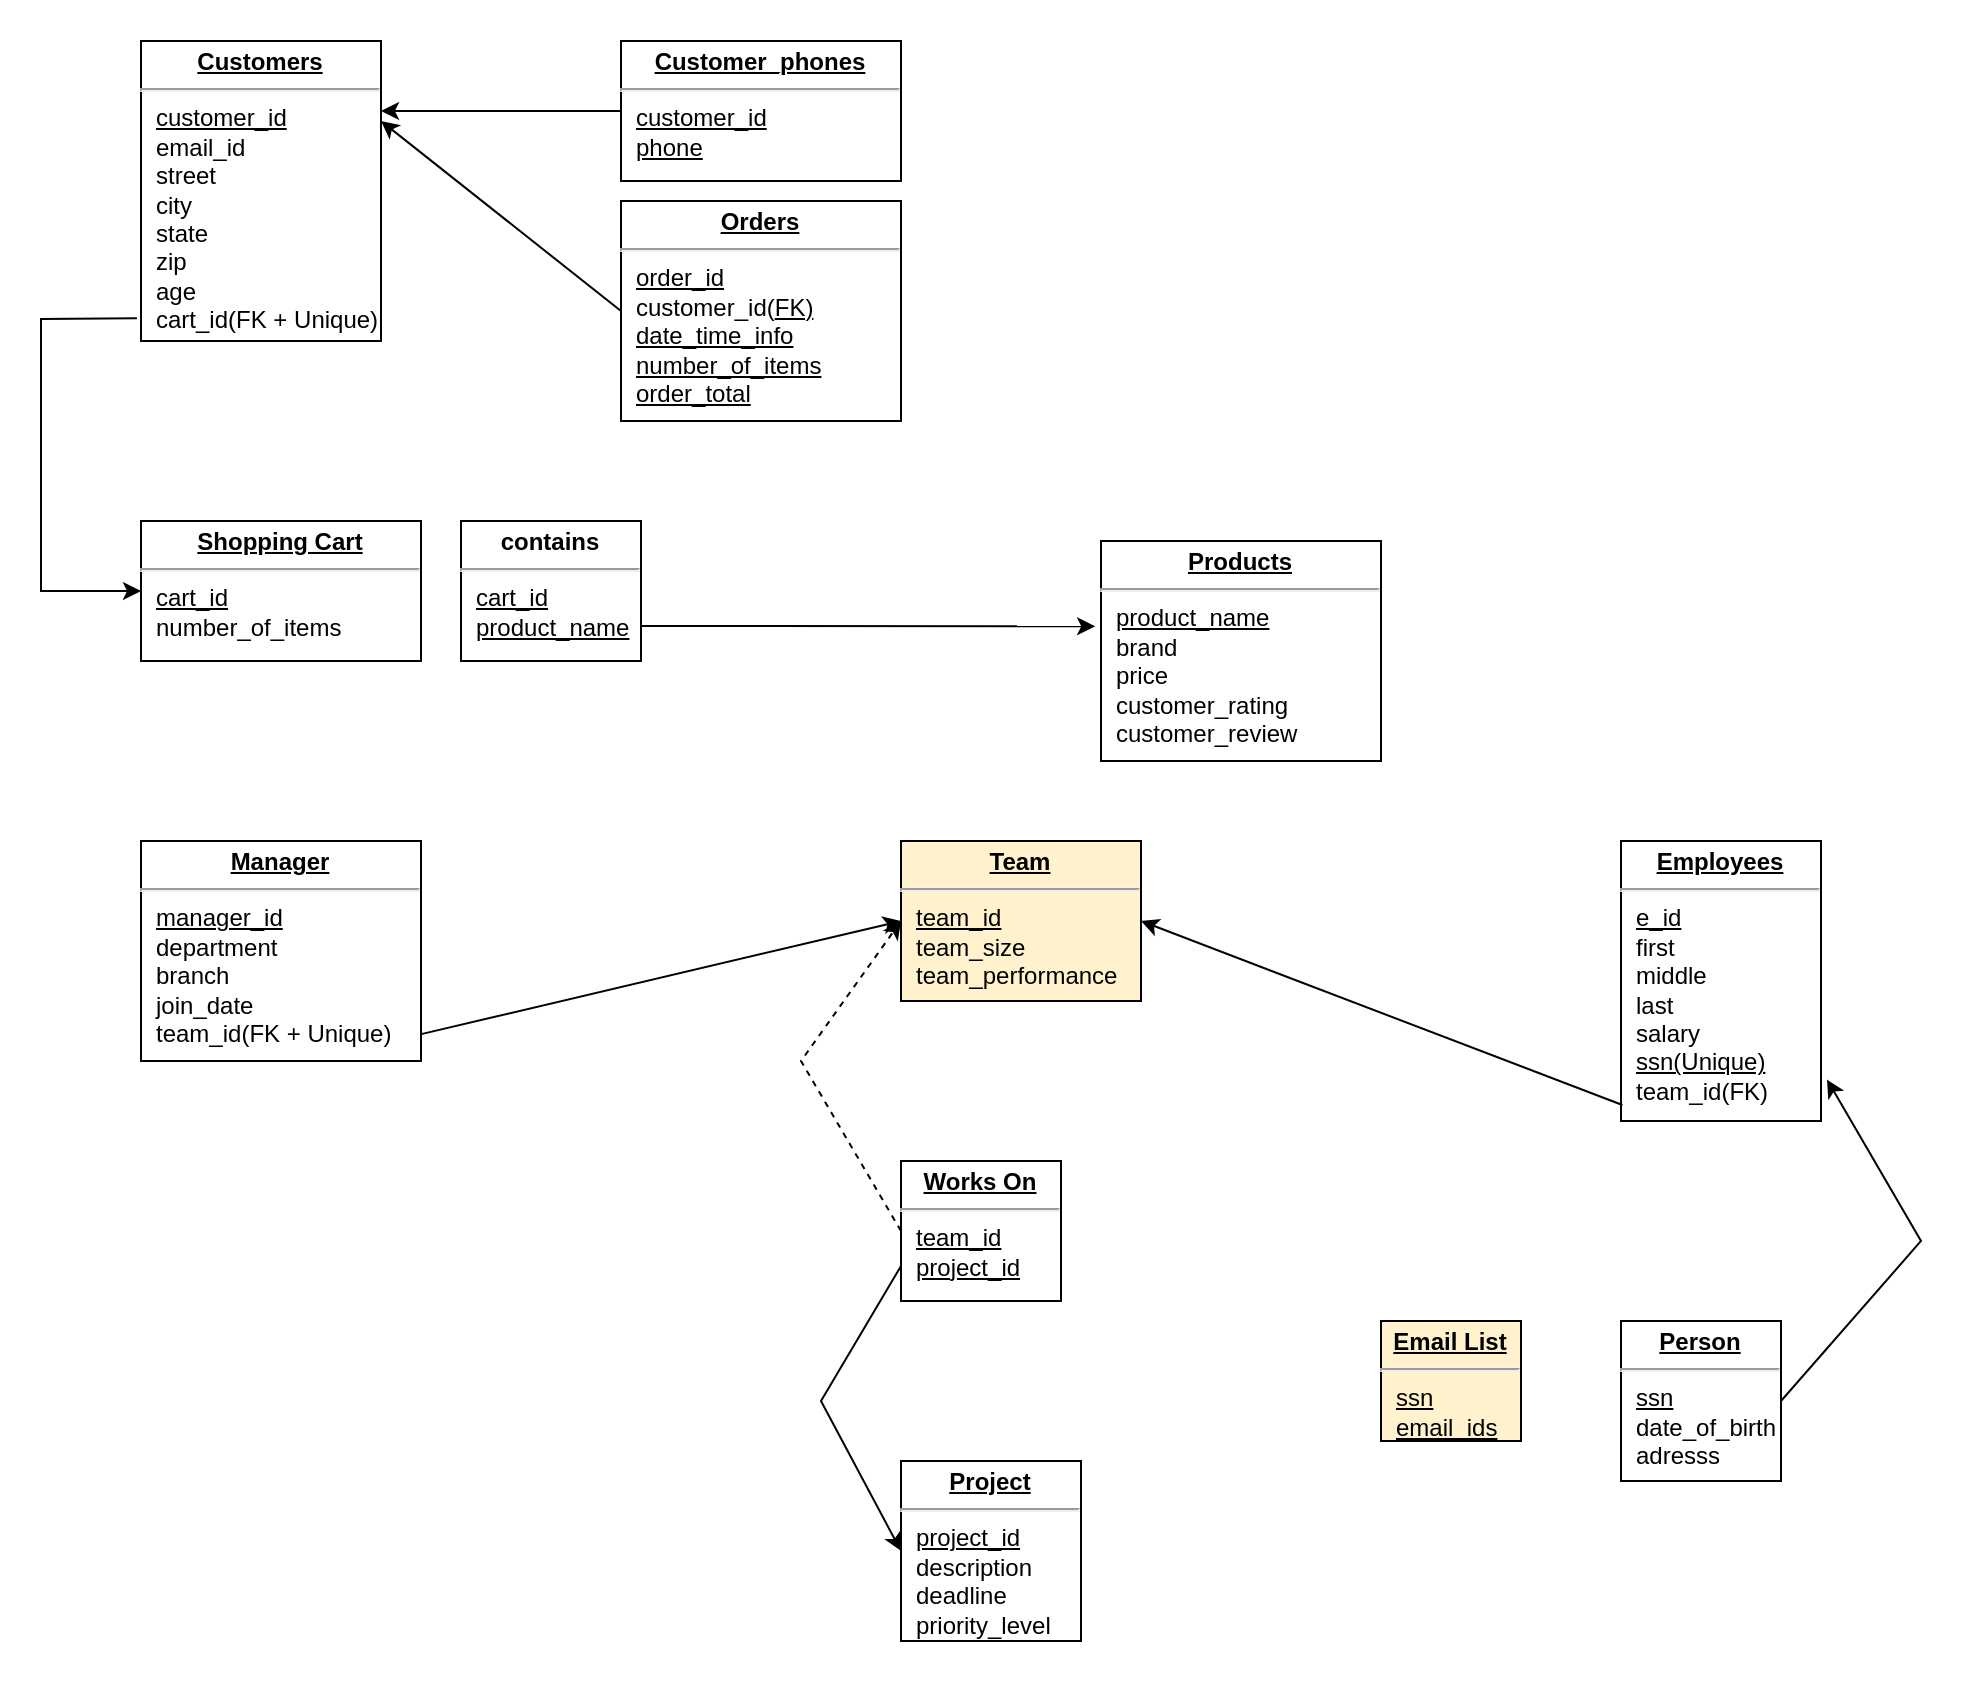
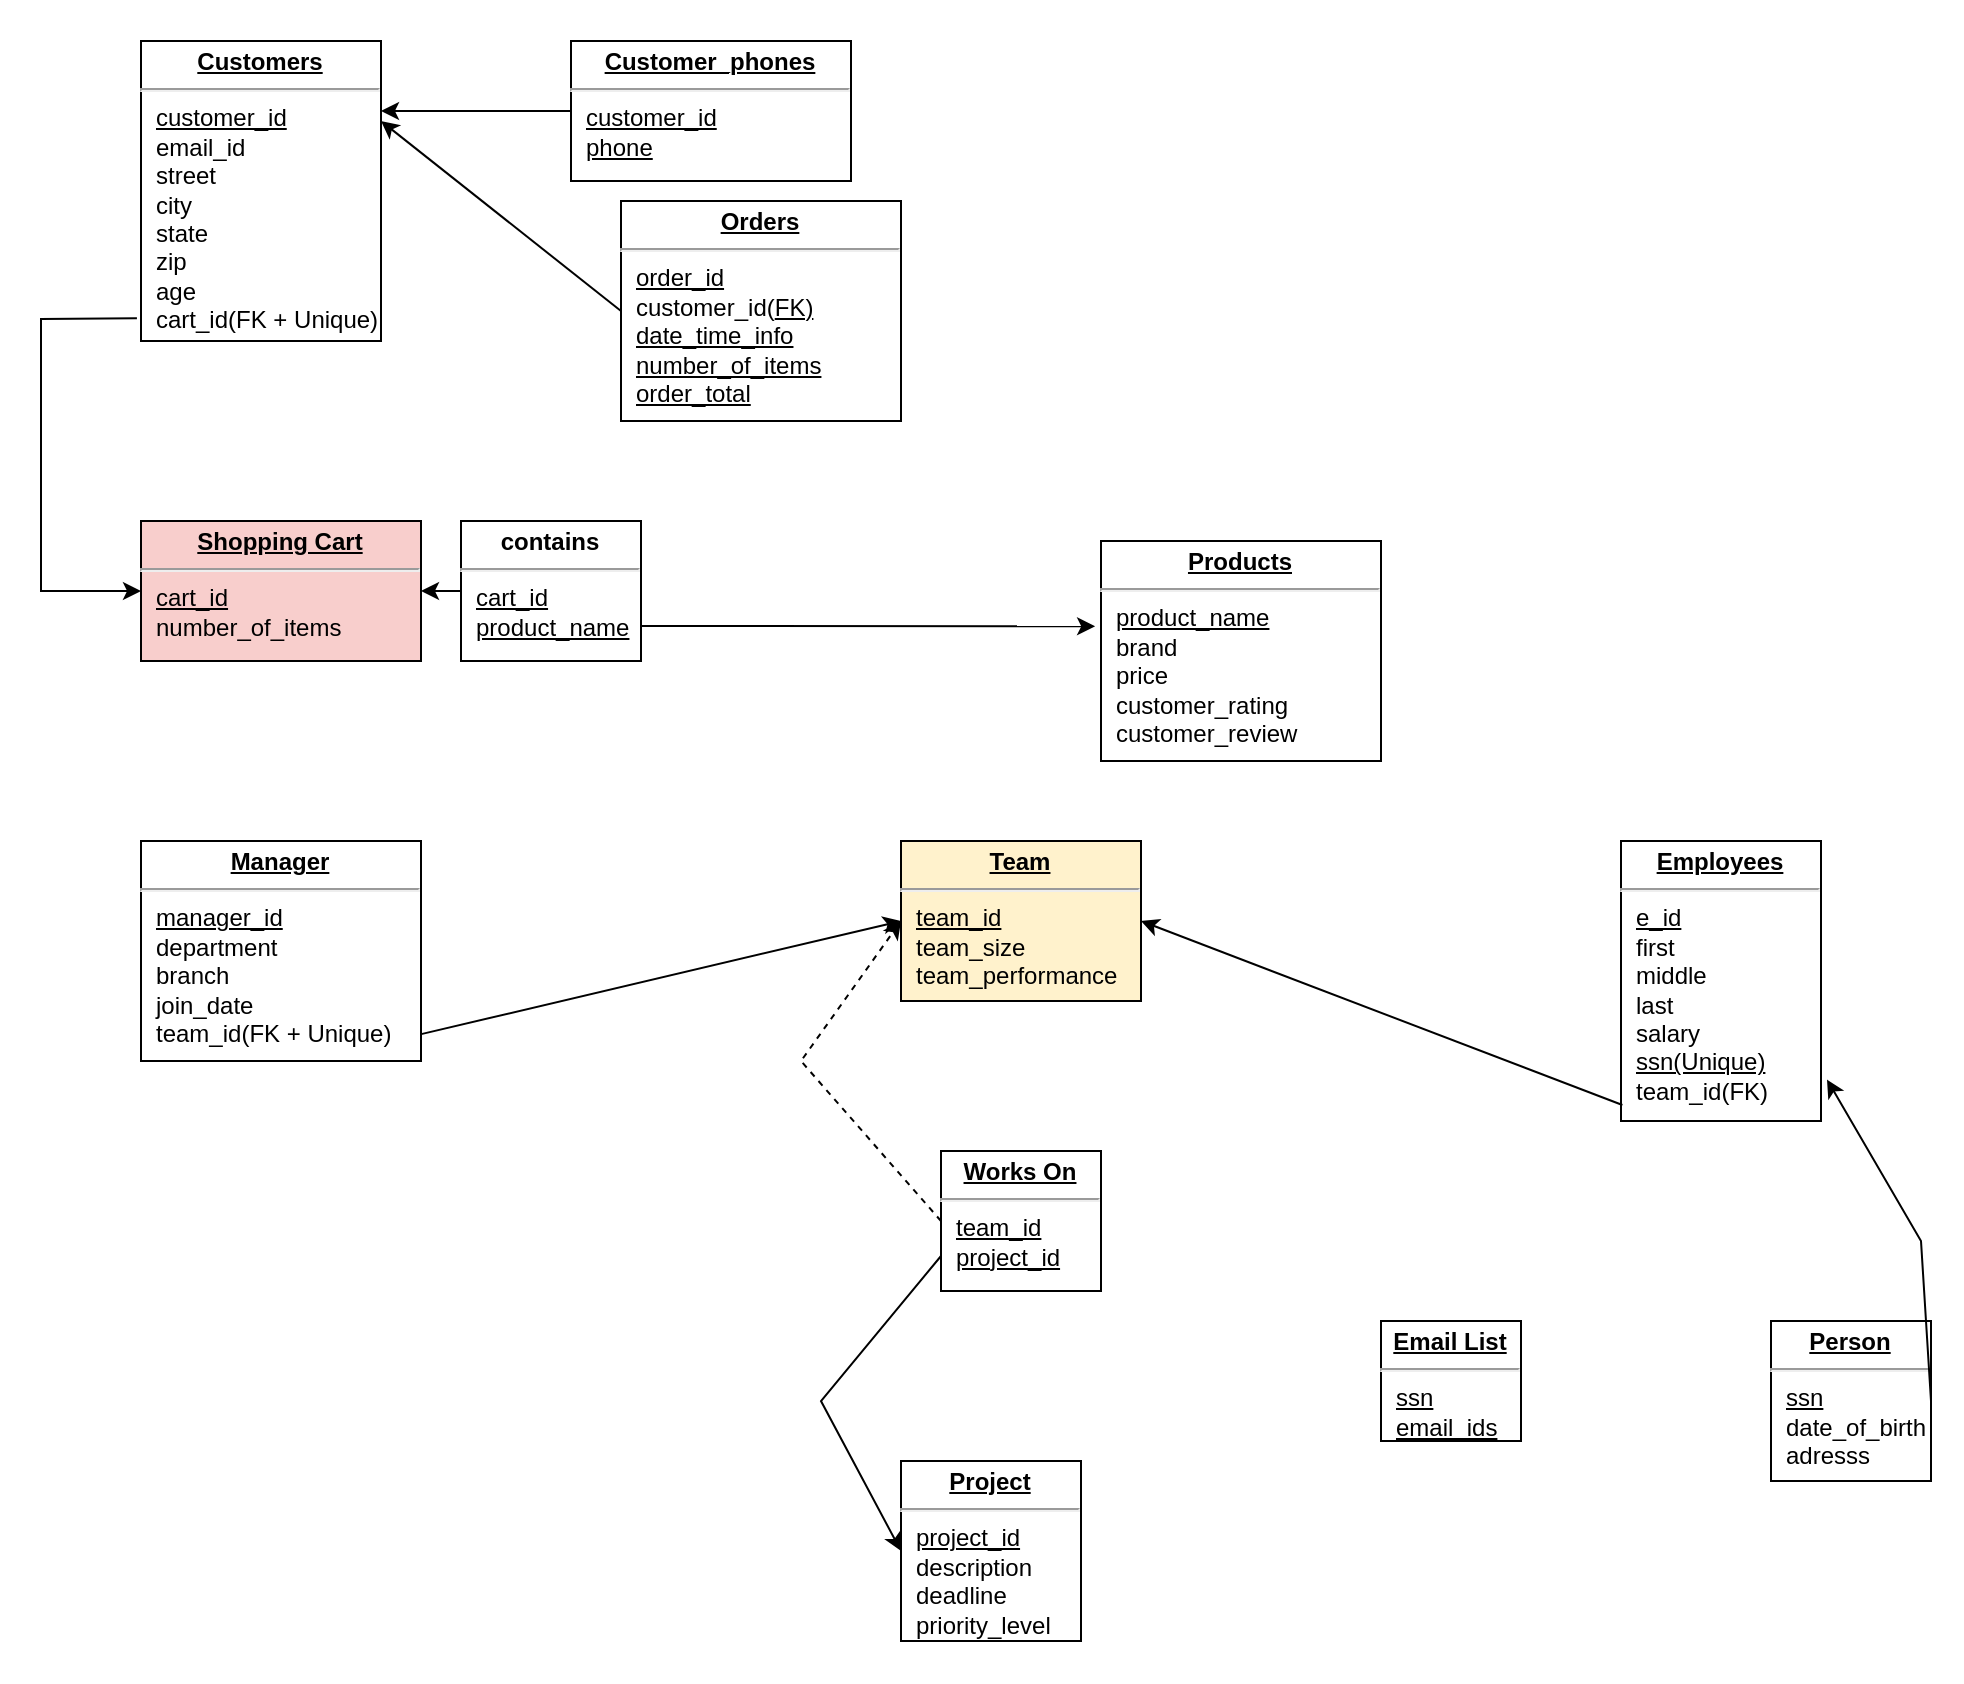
- <mxCell id="7" value="&lt;p style=&quot;margin: 0px ; margin-top: 4px ; text-align: center ; text-decoration: underline&quot;&gt;&lt;b&gt;Customer_phones&lt;/b&gt;&lt;/p&gt;&lt;hr&gt;&lt;p style=&quot;margin: 0px ; margin-left: 8px&quot;&gt;&lt;u&gt;customer_id&lt;/u&gt;&lt;/p&gt;&lt;p style=&quot;margin: 0px ; margin-left: 8px&quot;&gt;&lt;u&gt;phone&lt;/u&gt;&lt;/p&gt;" style="verticalAlign=top;align=left;overflow=fill;fontSize=12;fontFamily=Helvetica;html=1;rounded=0;shadow=0;comic=0;labelBackgroundColor=none;strokeWidth=1" vertex="1" parent="1"><mxGeometry x="310" y="20" width="140" height="70" as="geometry" /></mxCell>
+ <mxCell id="7" value="&lt;p style=&quot;margin: 0px ; margin-top: 4px ; text-align: center ; text-decoration: underline&quot;&gt;&lt;b&gt;Customer_phones&lt;/b&gt;&lt;/p&gt;&lt;hr&gt;&lt;p style=&quot;margin: 0px ; margin-left: 8px&quot;&gt;&lt;u&gt;customer_id&lt;/u&gt;&lt;/p&gt;&lt;p style=&quot;margin: 0px ; margin-left: 8px&quot;&gt;&lt;u&gt;phone&lt;/u&gt;&lt;/p&gt;" style="verticalAlign=top;align=left;overflow=fill;fontSize=12;fontFamily=Helvetica;html=1;rounded=0;shadow=0;comic=0;labelBackgroundColor=none;strokeWidth=1" vertex="1" parent="1"><mxGeometry x="285" y="20" width="140" height="70" as="geometry" /></mxCell>
- <mxCell id="5" value="&lt;p style=&quot;margin: 0px ; margin-top: 4px ; text-align: center ; text-decoration: underline&quot;&gt;&lt;b&gt;Shopping Cart&lt;/b&gt;&lt;/p&gt;&lt;hr&gt;&lt;p style=&quot;margin: 0px ; margin-left: 8px&quot;&gt;&lt;u&gt;cart_id&lt;/u&gt;&lt;br&gt;number_of_items&lt;/p&gt;&lt;p style=&quot;margin: 0px ; margin-left: 8px&quot;&gt;&lt;br&gt;&lt;/p&gt;" style="verticalAlign=top;align=left;overflow=fill;fontSize=12;fontFamily=Helvetica;html=1;rounded=0;shadow=0;comic=0;labelBackgroundColor=none;strokeWidth=1" vertex="1" parent="1"><mxGeometry x="70" y="260" width="140" height="70" as="geometry" /></mxCell>
+ <mxCell id="5" value="&lt;p style=&quot;margin: 0px ; margin-top: 4px ; text-align: center ; text-decoration: underline&quot;&gt;&lt;b&gt;Shopping Cart&lt;/b&gt;&lt;/p&gt;&lt;hr&gt;&lt;p style=&quot;margin: 0px ; margin-left: 8px&quot;&gt;&lt;u&gt;cart_id&lt;/u&gt;&lt;br&gt;number_of_items&lt;/p&gt;&lt;p style=&quot;margin: 0px ; margin-left: 8px&quot;&gt;&lt;br&gt;&lt;/p&gt;" style="verticalAlign=top;align=left;overflow=fill;fontSize=12;fontFamily=Helvetica;html=1;rounded=0;shadow=0;comic=0;labelBackgroundColor=none;strokeWidth=1;fillColor=#f8cecc;" vertex="1" parent="1"><mxGeometry x="70" y="260" width="140" height="70" as="geometry" /></mxCell>
+ <mxCell id="11" value="" style="endArrow=classic;html=1;rounded=0;exitX=0;exitY=0.5;exitDx=0;exitDy=0;entryX=1;entryY=0.5;entryDx=0;entryDy=0;" edge="1" parent="1" source="3" target="5"><mxGeometry width="50" height="50" relative="1" as="geometry"><mxPoint x="470" y="150" as="sourcePoint" /><mxPoint x="520" y="100" as="targetPoint" /></mxGeometry></mxCell>
- <mxCell id="15" value="&lt;p style=&quot;margin: 0px ; margin-top: 4px ; text-align: center ; text-decoration: underline&quot;&gt;&lt;b&gt;Works On&lt;/b&gt;&lt;/p&gt;&lt;hr&gt;&lt;p style=&quot;margin: 0px ; margin-left: 8px&quot;&gt;&lt;u&gt;team_id&lt;/u&gt;&lt;/p&gt;&lt;p style=&quot;margin: 0px ; margin-left: 8px&quot;&gt;&lt;u&gt;project_id&lt;/u&gt;&lt;/p&gt;" style="verticalAlign=top;align=left;overflow=fill;fontSize=12;fontFamily=Helvetica;html=1;rounded=0;shadow=0;comic=0;labelBackgroundColor=none;strokeWidth=1" vertex="1" parent="1"><mxGeometry x="450" y="580" width="80" height="70" as="geometry" /></mxCell>
+ <mxCell id="15" value="&lt;p style=&quot;margin: 0px ; margin-top: 4px ; text-align: center ; text-decoration: underline&quot;&gt;&lt;b&gt;Works On&lt;/b&gt;&lt;/p&gt;&lt;hr&gt;&lt;p style=&quot;margin: 0px ; margin-left: 8px&quot;&gt;&lt;u&gt;team_id&lt;/u&gt;&lt;/p&gt;&lt;p style=&quot;margin: 0px ; margin-left: 8px&quot;&gt;&lt;u&gt;project_id&lt;/u&gt;&lt;/p&gt;" style="verticalAlign=top;align=left;overflow=fill;fontSize=12;fontFamily=Helvetica;html=1;rounded=0;shadow=0;comic=0;labelBackgroundColor=none;strokeWidth=1" vertex="1" parent="1"><mxGeometry x="470" y="575" width="80" height="70" as="geometry" /></mxCell>
- <mxCell id="19" value="&lt;p style=&quot;margin: 0px ; margin-top: 4px ; text-align: center ; text-decoration: underline&quot;&gt;&lt;b&gt;Email List&lt;/b&gt;&lt;/p&gt;&lt;hr&gt;&lt;p style=&quot;margin: 0px ; margin-left: 8px&quot;&gt;&lt;u&gt;ssn&lt;/u&gt;&lt;/p&gt;&lt;p style=&quot;margin: 0px ; margin-left: 8px&quot;&gt;&lt;u&gt;email_ids&lt;/u&gt;&lt;/p&gt;" style="verticalAlign=top;align=left;overflow=fill;fontSize=12;fontFamily=Helvetica;html=1;rounded=0;shadow=0;comic=0;labelBackgroundColor=none;strokeWidth=1;fillColor=#fff2cc;" vertex="1" parent="1"><mxGeometry x="690" y="660" width="70" height="60" as="geometry" /></mxCell>
+ <mxCell id="19" value="&lt;p style=&quot;margin: 0px ; margin-top: 4px ; text-align: center ; text-decoration: underline&quot;&gt;&lt;b&gt;Email List&lt;/b&gt;&lt;/p&gt;&lt;hr&gt;&lt;p style=&quot;margin: 0px ; margin-left: 8px&quot;&gt;&lt;u&gt;ssn&lt;/u&gt;&lt;/p&gt;&lt;p style=&quot;margin: 0px ; margin-left: 8px&quot;&gt;&lt;u&gt;email_ids&lt;/u&gt;&lt;/p&gt;" style="verticalAlign=top;align=left;overflow=fill;fontSize=12;fontFamily=Helvetica;html=1;rounded=0;shadow=0;comic=0;labelBackgroundColor=none;strokeWidth=1" vertex="1" parent="1"><mxGeometry x="690" y="660" width="70" height="60" as="geometry" /></mxCell>
- <mxCell id="16" value="&lt;p style=&quot;margin: 0px ; margin-top: 4px ; text-align: center ; text-decoration: underline&quot;&gt;&lt;b&gt;Person&lt;/b&gt;&lt;/p&gt;&lt;hr&gt;&lt;p style=&quot;margin: 0px ; margin-left: 8px&quot;&gt;&lt;u&gt;ssn&lt;/u&gt;&lt;/p&gt;&lt;p style=&quot;margin: 0px ; margin-left: 8px&quot;&gt;date_of_birth&lt;/p&gt;&lt;p style=&quot;margin: 0px ; margin-left: 8px&quot;&gt;adresss&lt;/p&gt;" style="verticalAlign=top;align=left;overflow=fill;fontSize=12;fontFamily=Helvetica;html=1;rounded=0;shadow=0;comic=0;labelBackgroundColor=none;strokeWidth=1" vertex="1" parent="1"><mxGeometry x="810" y="660" width="80" height="80" as="geometry" /></mxCell>
+ <mxCell id="16" value="&lt;p style=&quot;margin: 0px ; margin-top: 4px ; text-align: center ; text-decoration: underline&quot;&gt;&lt;b&gt;Person&lt;/b&gt;&lt;/p&gt;&lt;hr&gt;&lt;p style=&quot;margin: 0px ; margin-left: 8px&quot;&gt;&lt;u&gt;ssn&lt;/u&gt;&lt;/p&gt;&lt;p style=&quot;margin: 0px ; margin-left: 8px&quot;&gt;date_of_birth&lt;/p&gt;&lt;p style=&quot;margin: 0px ; margin-left: 8px&quot;&gt;adresss&lt;/p&gt;" style="verticalAlign=top;align=left;overflow=fill;fontSize=12;fontFamily=Helvetica;html=1;rounded=0;shadow=0;comic=0;labelBackgroundColor=none;strokeWidth=1" vertex="1" parent="1"><mxGeometry x="885" y="660" width="80" height="80" as="geometry" /></mxCell>
